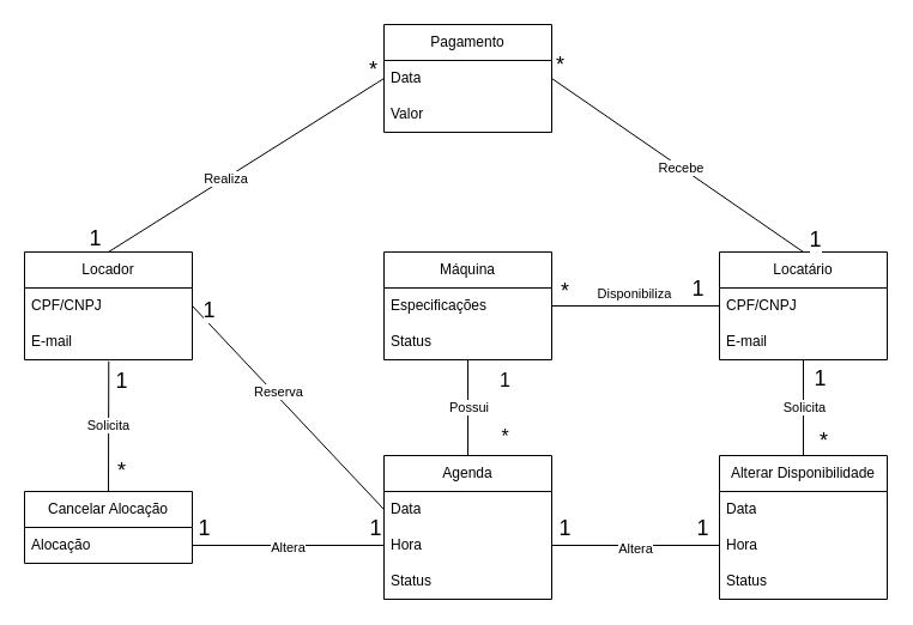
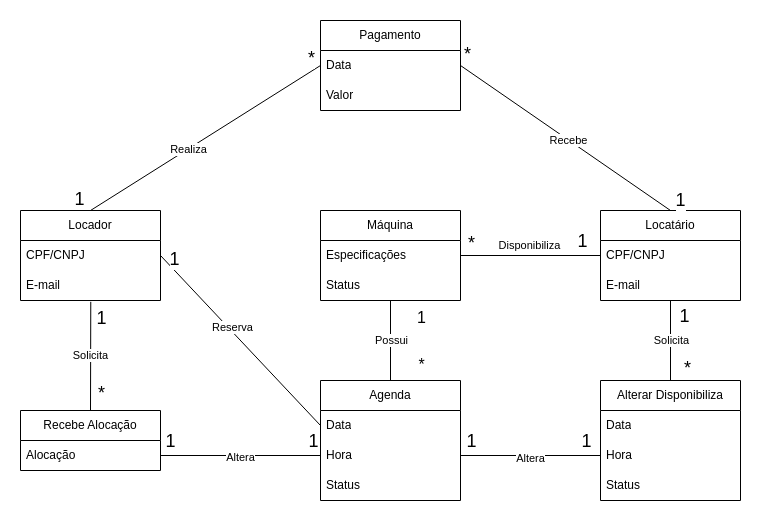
- <mxCell id="8" value="Alterar Disponibilidade" style="swimlane;fontStyle=0;childLayout=stackLayout;horizontal=1;startSize=30;horizontalStack=0;resizeParent=1;resizeParentMax=0;resizeLast=0;collapsible=1;marginBottom=0;whiteSpace=wrap;html=1;" vertex="1" parent="1"><mxGeometry x="600" y="380" width="140" height="120" as="geometry" /></mxCell>
+ <mxCell id="8" value="Alterar Disponibiliza" style="swimlane;fontStyle=0;childLayout=stackLayout;horizontal=1;startSize=30;horizontalStack=0;resizeParent=1;resizeParentMax=0;resizeLast=0;collapsible=1;marginBottom=0;whiteSpace=wrap;html=1;" vertex="1" parent="1"><mxGeometry x="600" y="380" width="140" height="120" as="geometry" /></mxCell>
- <mxCell id="12" value="Cancelar Alocação" style="swimlane;fontStyle=0;childLayout=stackLayout;horizontal=1;startSize=30;horizontalStack=0;resizeParent=1;resizeParentMax=0;resizeLast=0;collapsible=1;marginBottom=0;whiteSpace=wrap;html=1;" vertex="1" parent="1"><mxGeometry x="20" y="410" width="140" height="60" as="geometry" /></mxCell>
+ <mxCell id="12" value="Recebe Alocação" style="swimlane;fontStyle=0;childLayout=stackLayout;horizontal=1;startSize=30;horizontalStack=0;resizeParent=1;resizeParentMax=0;resizeLast=0;collapsible=1;marginBottom=0;whiteSpace=wrap;html=1;" vertex="1" parent="1"><mxGeometry x="20" y="410" width="140" height="60" as="geometry" /></mxCell>
